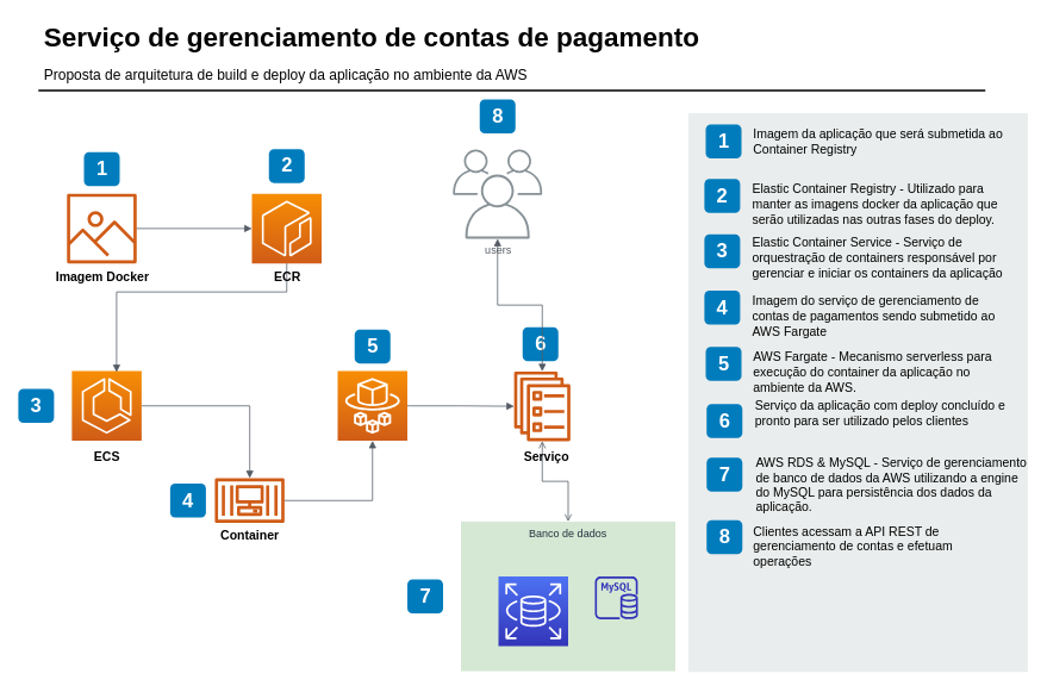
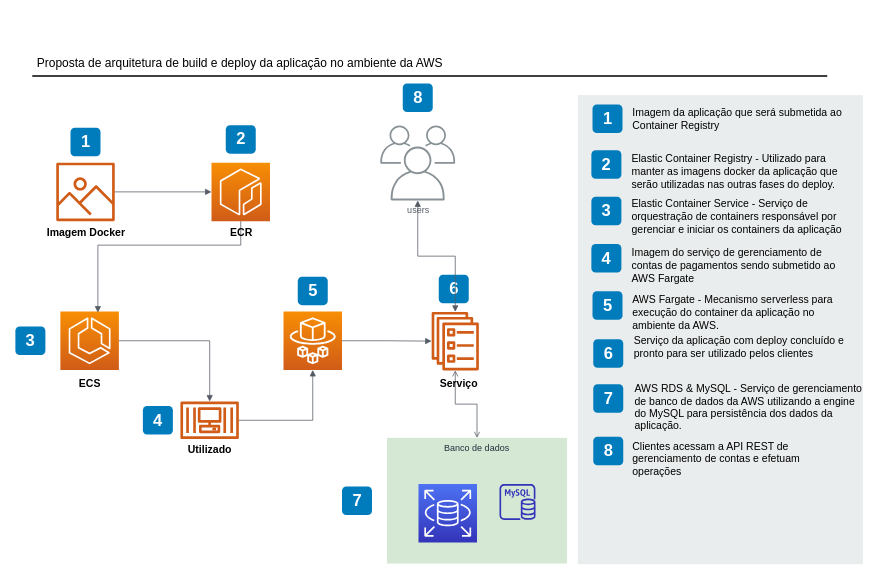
- <mxCell id="8" value="Serviço de gerenciamento de contas de pagamento" style="text;html=1;resizable=0;points=[];autosize=1;align=left;verticalAlign=top;spacingTop=-4;fontSize=30;fontStyle=1" parent="1" vertex="1"><mxGeometry x="46.5" y="20.5" width="750" height="40" as="geometry" /></mxCell>
- <mxCell id="50" value="&lt;font style=&quot;font-size: 14px&quot;&gt;Container&lt;/font&gt;" style="text;strokeColor=none;fillColor=none;html=1;fontSize=24;fontStyle=1;verticalAlign=middle;align=center;" vertex="1" parent="1"><mxGeometry x="229" y="576" width="100" height="40" as="geometry" /></mxCell>
+ <mxCell id="50" value="&lt;font style=&quot;font-size: 14px&quot;&gt;Utilizado&lt;/font&gt;" style="text;strokeColor=none;fillColor=none;html=1;fontSize=24;fontStyle=1;verticalAlign=middle;align=center;" vertex="1" parent="1"><mxGeometry x="229" y="576" width="100" height="40" as="geometry" /></mxCell>
